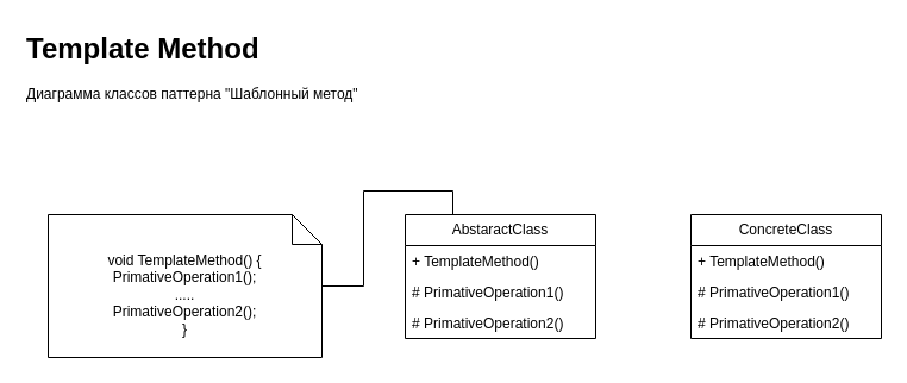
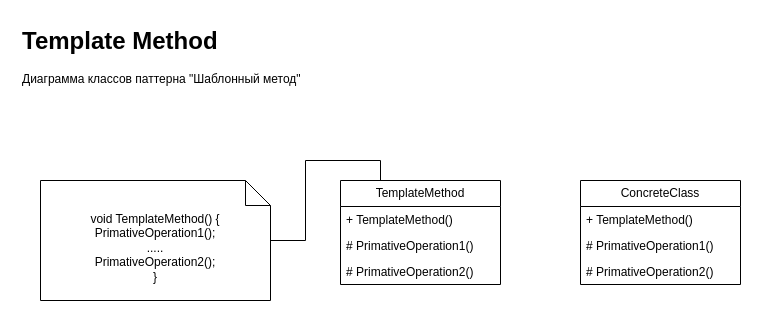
- <mxCell id="3" value="AbstaractClass" style="swimlane;fontStyle=0;childLayout=stackLayout;horizontal=1;startSize=26;fillColor=none;horizontalStack=0;resizeParent=1;resizeParentMax=0;resizeLast=0;collapsible=1;marginBottom=0;whiteSpace=wrap;html=1;" vertex="1" parent="1"><mxGeometry x="340" y="180" width="160" height="104" as="geometry" /></mxCell>
+ <mxCell id="3" value="TemplateMethod" style="swimlane;fontStyle=0;childLayout=stackLayout;horizontal=1;startSize=26;fillColor=none;horizontalStack=0;resizeParent=1;resizeParentMax=0;resizeLast=0;collapsible=1;marginBottom=0;whiteSpace=wrap;html=1;" vertex="1" parent="1"><mxGeometry x="340" y="180" width="160" height="104" as="geometry" /></mxCell>
